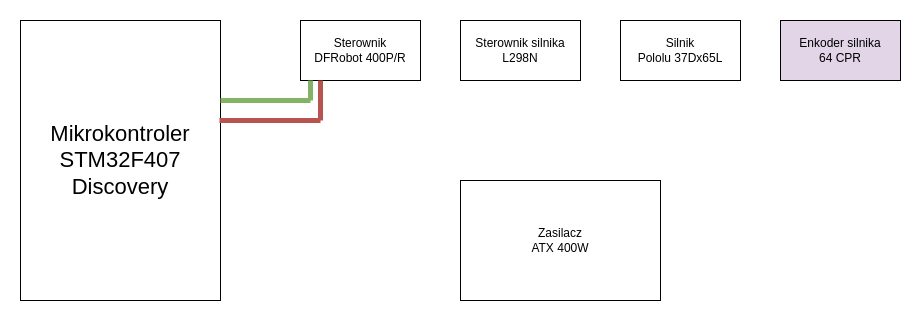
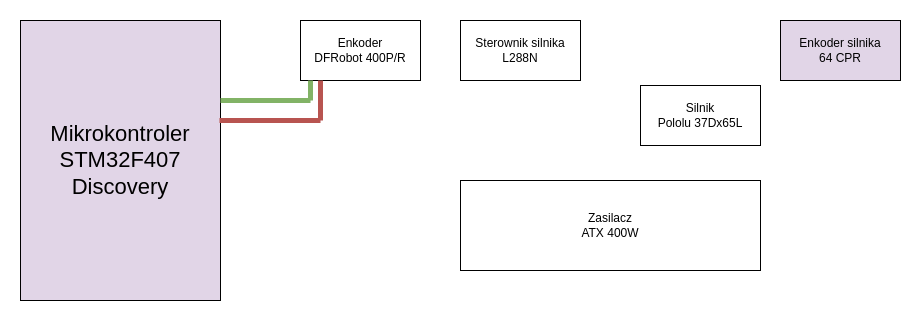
- <mxCell id="3" value="Sterownik&lt;br&gt;DFRobot 400P/R" style="rounded=0;whiteSpace=wrap;html=1;" vertex="1" parent="1"><mxGeometry x="300" y="20" width="120" height="60" as="geometry" /></mxCell>
+ <mxCell id="3" value="Enkoder&lt;br&gt;DFRobot 400P/R" style="rounded=0;whiteSpace=wrap;html=1;" vertex="1" parent="1"><mxGeometry x="300" y="20" width="120" height="60" as="geometry" /></mxCell>
- <mxCell id="4" value="Sterownik silnika&lt;br&gt;L298N" style="rounded=0;whiteSpace=wrap;html=1;" vertex="1" parent="1"><mxGeometry x="460" y="20" width="120" height="60" as="geometry" /></mxCell>
+ <mxCell id="4" value="Sterownik silnika&lt;br&gt;L288N" style="rounded=0;whiteSpace=wrap;html=1;" vertex="1" parent="1"><mxGeometry x="460" y="20" width="120" height="60" as="geometry" /></mxCell>
- <mxCell id="5" value="Silnik&lt;br&gt;Pololu 37Dx65L" style="rounded=0;whiteSpace=wrap;html=1;" vertex="1" parent="1"><mxGeometry x="620" y="20" width="120" height="60" as="geometry" /></mxCell>
+ <mxCell id="5" value="Silnik&lt;br&gt;Pololu 37Dx65L" style="rounded=0;whiteSpace=wrap;html=1;" vertex="1" parent="1"><mxGeometry x="640" y="85" width="120" height="60" as="geometry" /></mxCell>
- <mxCell id="2" value="&lt;font style=&quot;font-size: 22px&quot;&gt;Mikrokontroler&lt;br&gt;STM32F407&lt;br&gt;Discovery&lt;/font&gt;" style="rounded=0;whiteSpace=wrap;html=1;" vertex="1" parent="1"><mxGeometry x="20" y="20" width="200" height="280" as="geometry" /></mxCell>
+ <mxCell id="2" value="&lt;font style=&quot;font-size: 22px&quot;&gt;Mikrokontroler&lt;br&gt;STM32F407&lt;br&gt;Discovery&lt;/font&gt;" style="rounded=0;whiteSpace=wrap;html=1;fillColor=#e1d5e7;" vertex="1" parent="1"><mxGeometry x="20" y="20" width="200" height="280" as="geometry" /></mxCell>
- <mxCell id="7" value="Zasilacz&lt;br&gt;ATX 400W" style="rounded=0;whiteSpace=wrap;html=1;" vertex="1" parent="1"><mxGeometry x="460" y="180" width="200" height="120" as="geometry" /></mxCell>
+ <mxCell id="7" value="Zasilacz&lt;br&gt;ATX 400W" style="rounded=0;whiteSpace=wrap;html=1;" vertex="1" parent="1"><mxGeometry x="460" y="180" width="300" height="90" as="geometry" /></mxCell>
